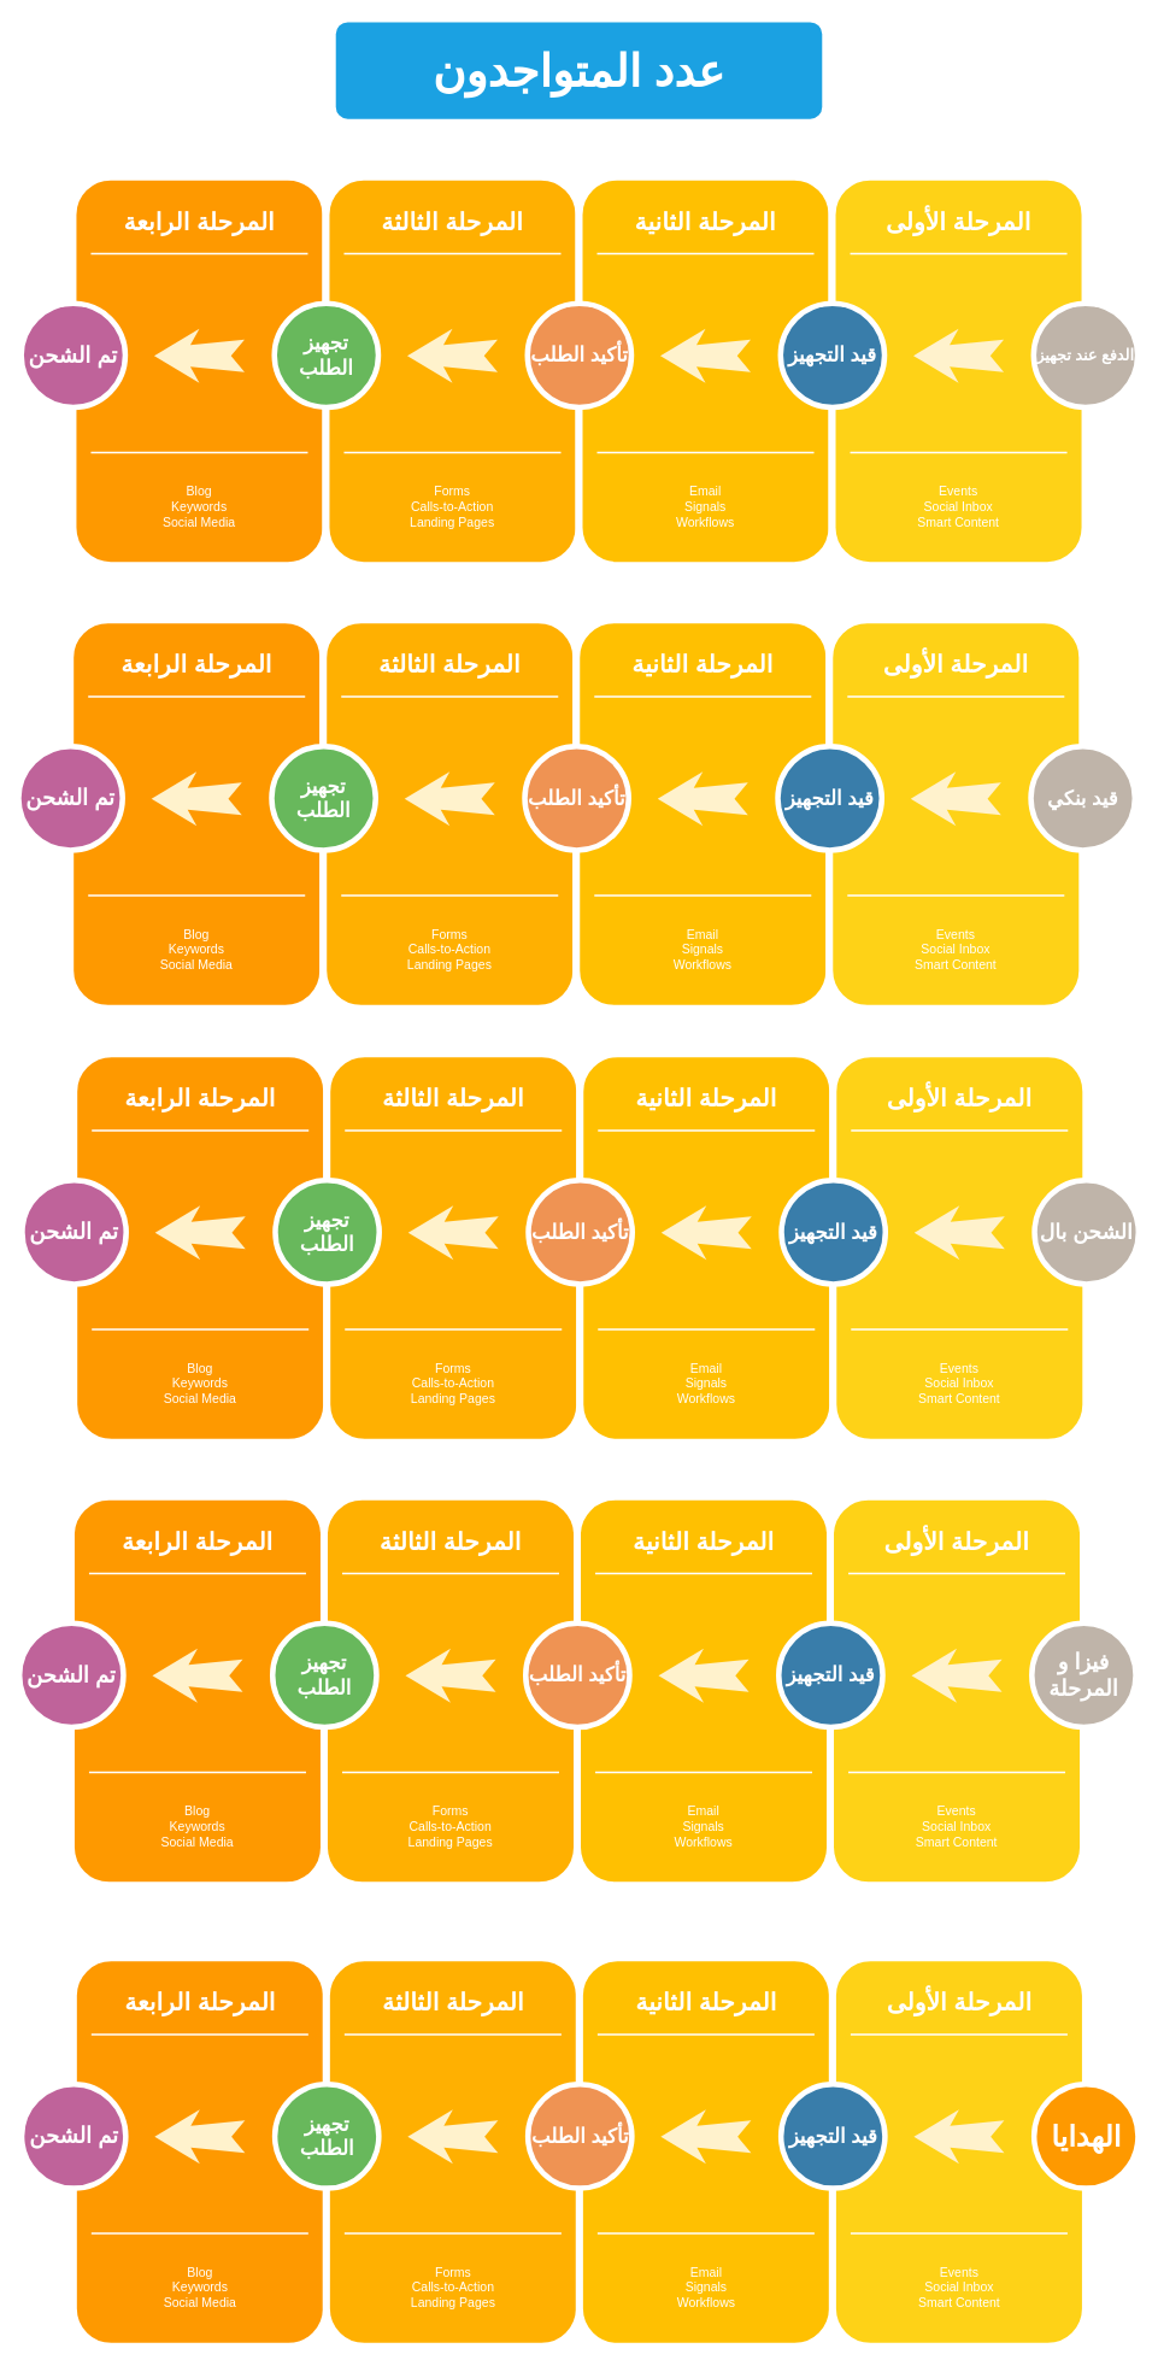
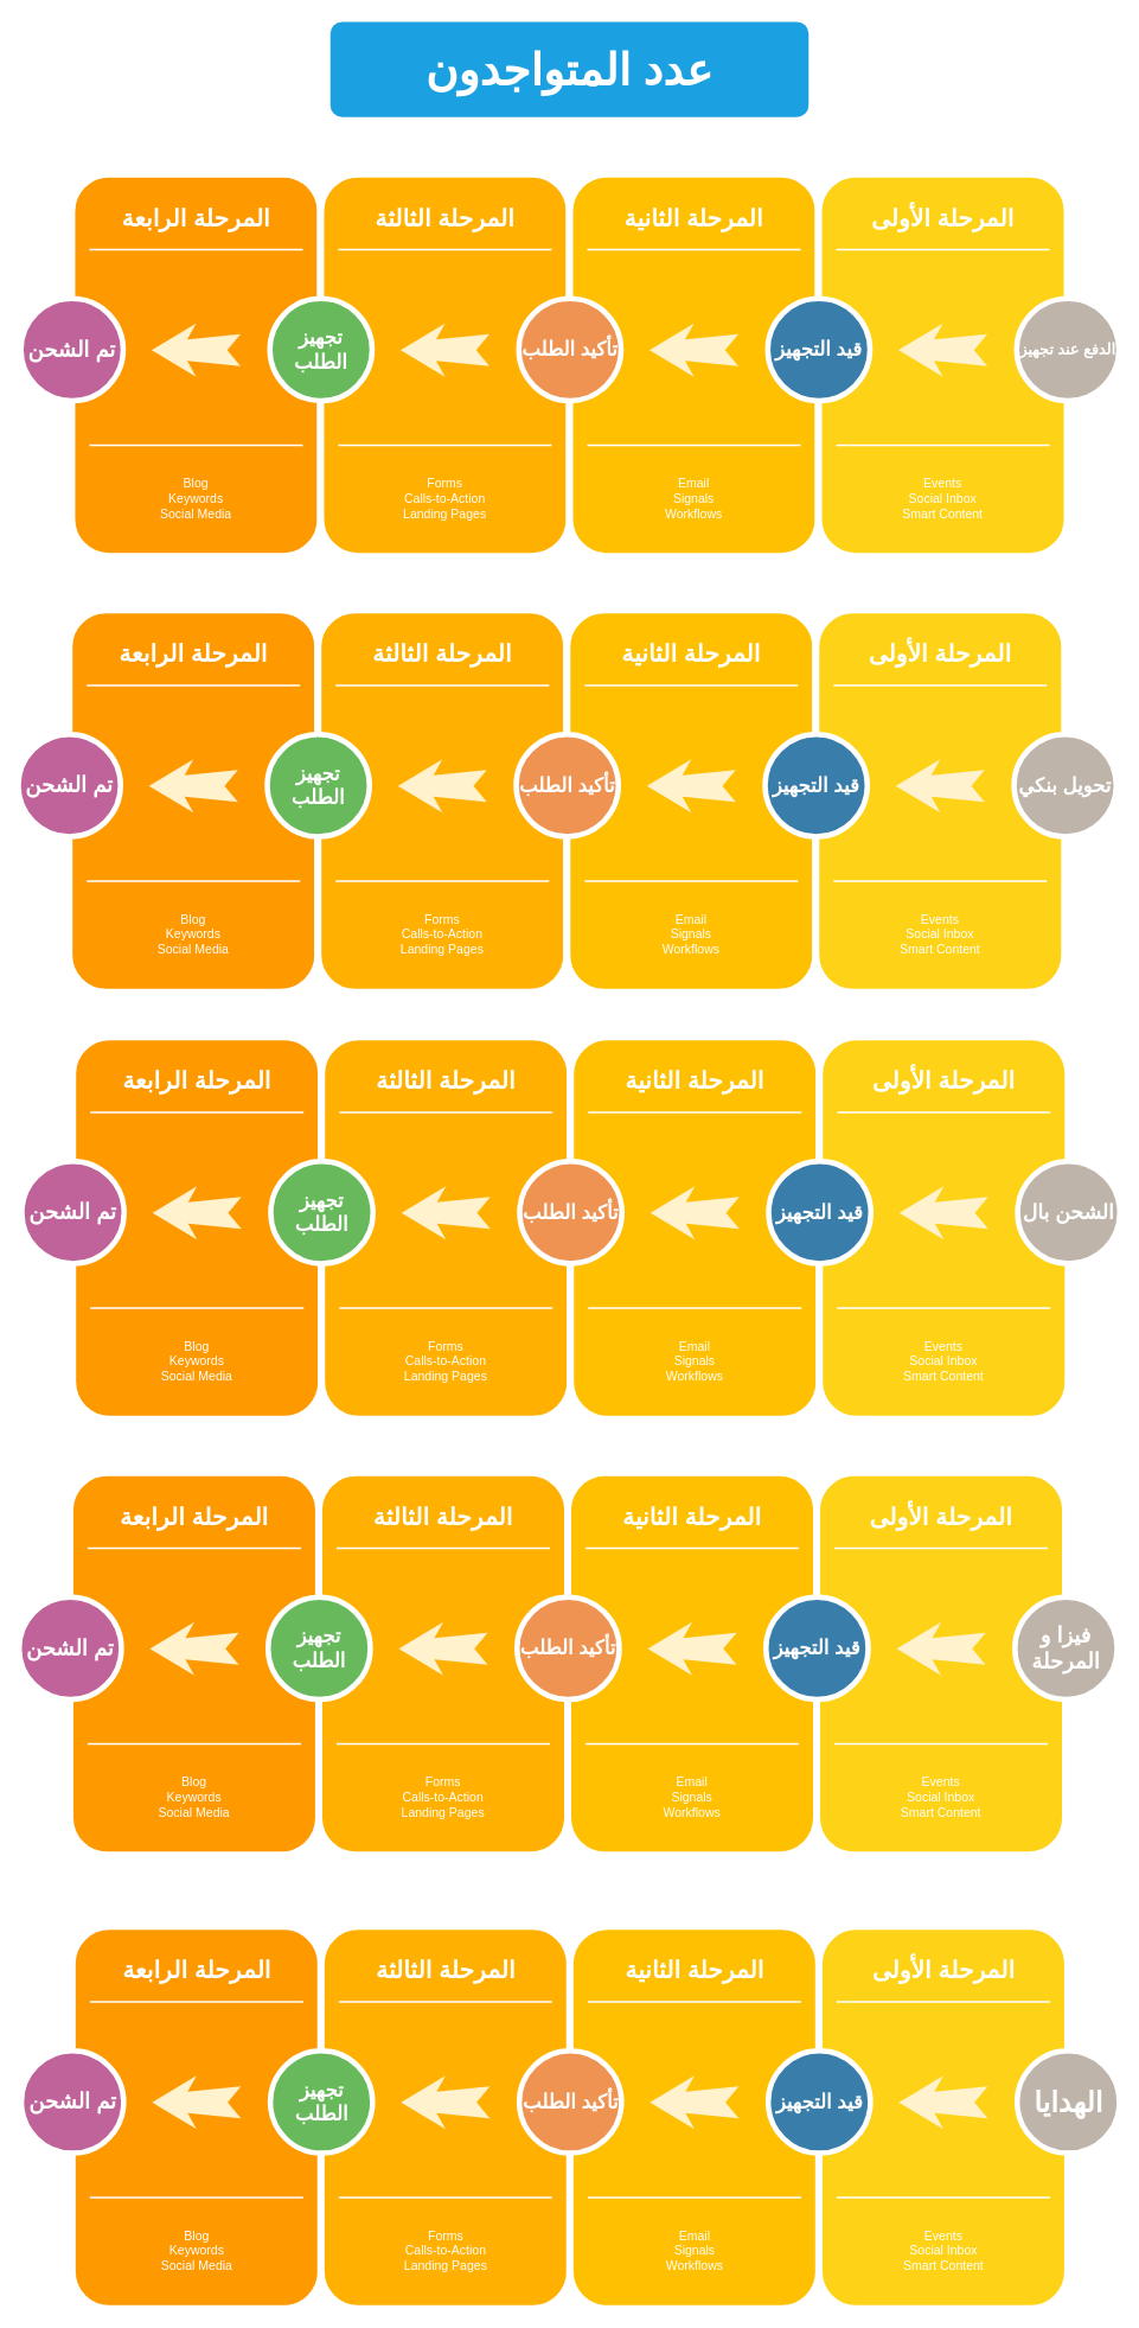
- <mxCell id="60" value="&lt;b&gt;&lt;font style=&quot;font-size: 22px&quot;&gt;قيد بنكي&lt;/font&gt;&lt;/b&gt;" style="ellipse;whiteSpace=wrap;html=1;rounded=0;shadow=0;strokeWidth=6;fontSize=14;align=center;fillColor=#BFB4A9;strokeColor=#FFFFFF;fontColor=#FFFFFF;" vertex="1" parent="1"><mxGeometry x="1140" y="825" width="115" height="115" as="geometry" /></mxCell>
+ <mxCell id="60" value="&lt;b&gt;&lt;font style=&quot;font-size: 22px&quot;&gt;تحويل بنكي&lt;/font&gt;&lt;/b&gt;" style="ellipse;whiteSpace=wrap;html=1;rounded=0;shadow=0;strokeWidth=6;fontSize=14;align=center;fillColor=#BFB4A9;strokeColor=#FFFFFF;fontColor=#FFFFFF;" vertex="1" parent="1"><mxGeometry x="1140" y="825" width="115" height="115" as="geometry" /></mxCell>
- <mxCell id="147" value="&lt;b&gt;&lt;font style=&quot;font-size: 32px&quot;&gt;الهدايا&lt;/font&gt;&lt;/b&gt;" style="ellipse;whiteSpace=wrap;html=1;rounded=0;shadow=0;strokeWidth=6;fontSize=14;align=center;fillColor=#fe9900;strokeColor=#FFFFFF;fontColor=#FFFFFF;" vertex="1" parent="1"><mxGeometry x="1143.5" y="2305" width="115" height="115" as="geometry" /></mxCell>
+ <mxCell id="147" value="&lt;b&gt;&lt;font style=&quot;font-size: 32px&quot;&gt;الهدايا&lt;/font&gt;&lt;/b&gt;" style="ellipse;whiteSpace=wrap;html=1;rounded=0;shadow=0;strokeWidth=6;fontSize=14;align=center;fillColor=#BFB4A9;strokeColor=#FFFFFF;fontColor=#FFFFFF;" vertex="1" parent="1"><mxGeometry x="1143.5" y="2305" width="115" height="115" as="geometry" /></mxCell>
